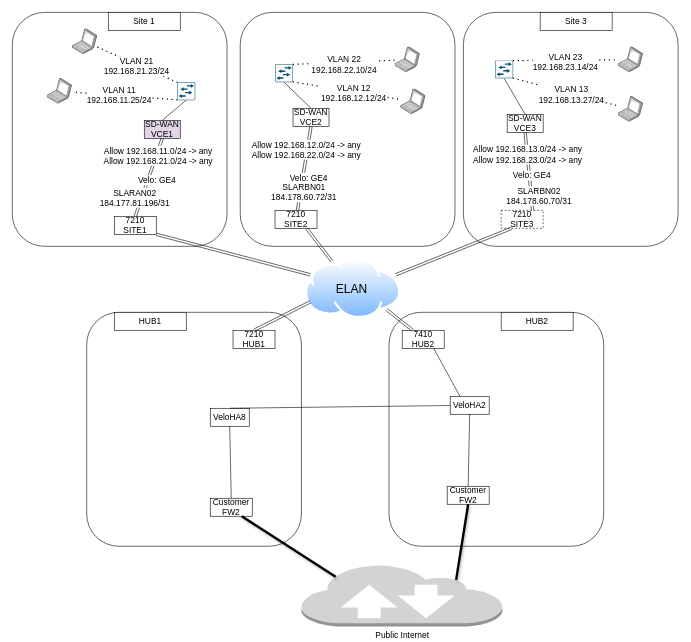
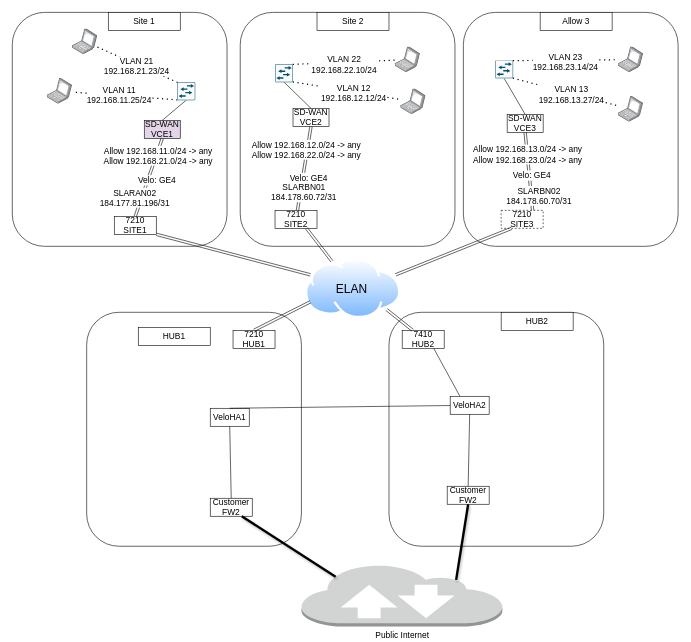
+ <mxCell id="22" value="Site 2" style="rounded=0;whiteSpace=wrap;html=1;fontSize=14;" parent="1" vertex="1"><mxGeometry x="528" y="20" width="120" height="30" as="geometry" /></mxCell>
- <mxCell id="37" value="Site 3" style="rounded=0;whiteSpace=wrap;html=1;fontSize=14;" vertex="1" parent="1"><mxGeometry x="900" y="20" width="120" height="30" as="geometry" /></mxCell>
+ <mxCell id="37" value="Allow 3" style="rounded=0;whiteSpace=wrap;html=1;fontSize=14;" vertex="1" parent="1"><mxGeometry x="900" y="20" width="120" height="30" as="geometry" /></mxCell>
- <mxCell id="53" value="HUB1" style="rounded=0;whiteSpace=wrap;html=1;fontSize=14;" vertex="1" parent="1"><mxGeometry x="190" y="520" width="120" height="30" as="geometry" /></mxCell>
+ <mxCell id="53" value="HUB1" style="rounded=0;whiteSpace=wrap;html=1;fontSize=14;" vertex="1" parent="1"><mxGeometry x="230" y="545" width="120" height="30" as="geometry" /></mxCell>
- <mxCell id="59" value="VeloHA8" style="rounded=0;whiteSpace=wrap;html=1;fontSize=14;" vertex="1" parent="1"><mxGeometry x="350" y="680" width="65" height="30" as="geometry" /></mxCell>
+ <mxCell id="59" value="VeloHA1" style="rounded=0;whiteSpace=wrap;html=1;fontSize=14;" vertex="1" parent="1"><mxGeometry x="350" y="680" width="65" height="30" as="geometry" /></mxCell>
